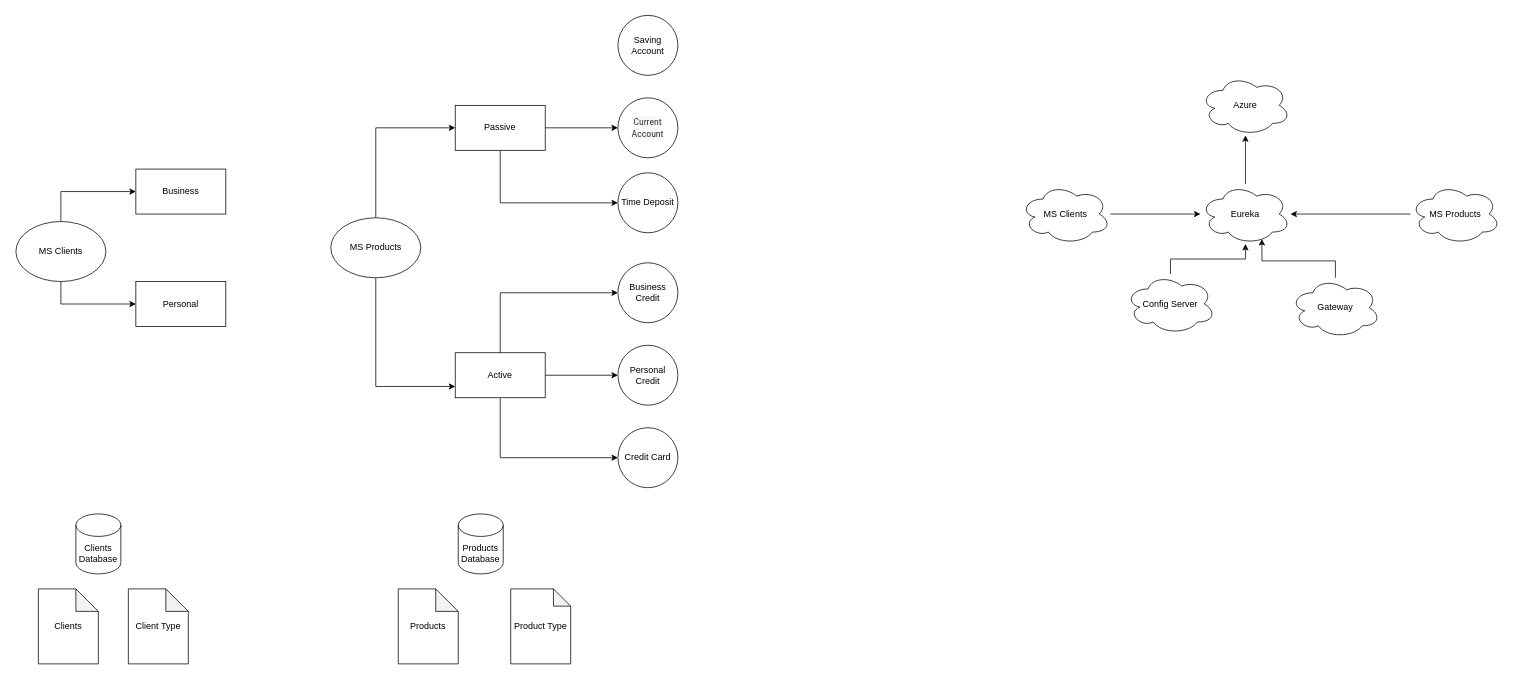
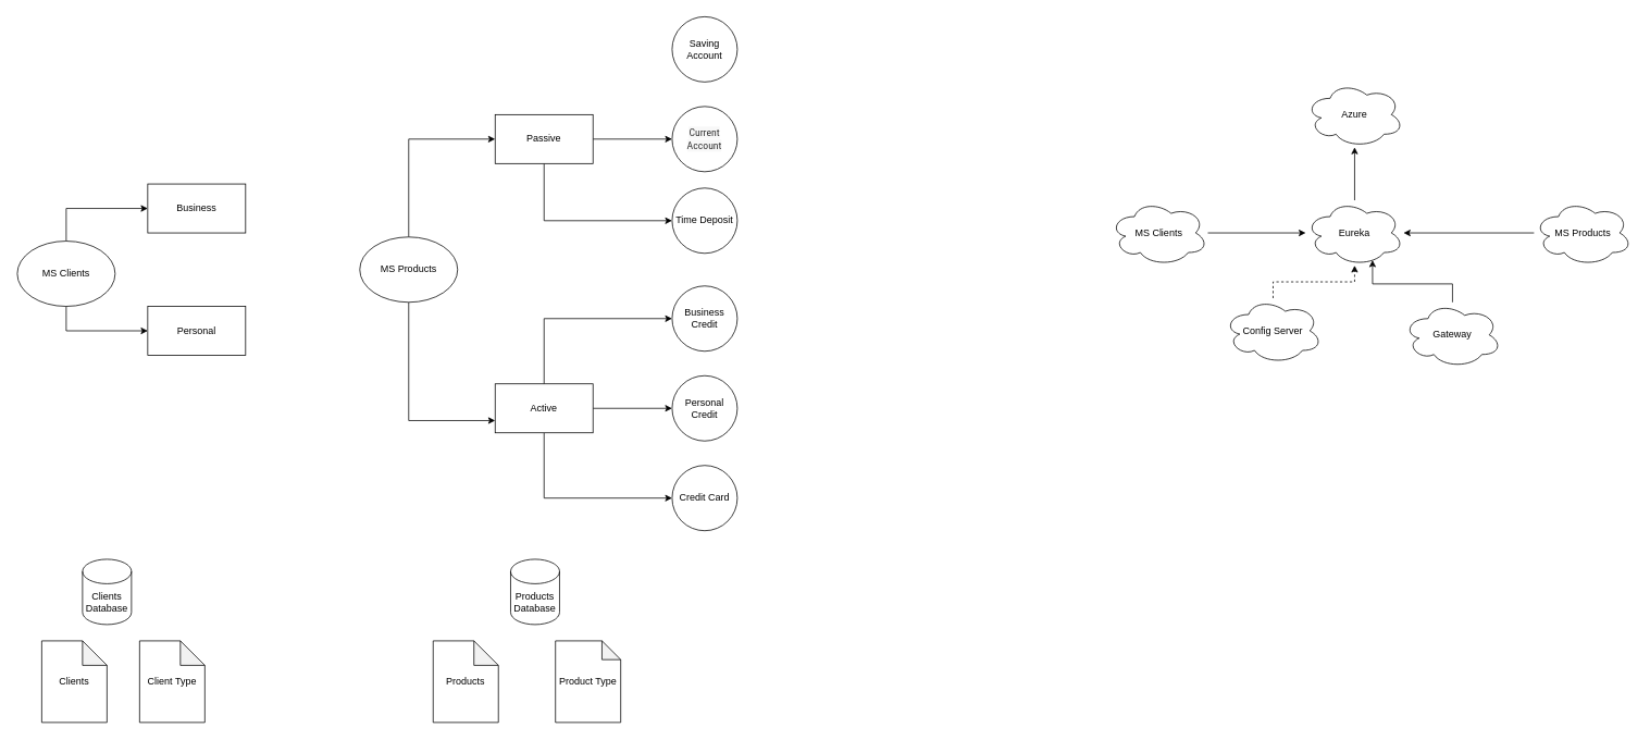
- <mxCell id="31" style="edgeStyle=orthogonalEdgeStyle;rounded=0;orthogonalLoop=1;jettySize=auto;html=1;" edge="1" parent="1" source="32" target="30"><mxGeometry relative="1" as="geometry" /></mxCell>
+ <mxCell id="31" style="edgeStyle=orthogonalEdgeStyle;rounded=0;orthogonalLoop=1;jettySize=auto;html=1;dashed=1;" edge="1" parent="1" source="32" target="30"><mxGeometry relative="1" as="geometry" /></mxCell>
- <mxCell id="24" value="Products Database" style="shape=cylinder3;whiteSpace=wrap;html=1;boundedLbl=1;backgroundOutline=1;size=15;" vertex="1" parent="1"><mxGeometry x="610" y="685" width="60" height="80" as="geometry" /></mxCell>
+ <mxCell id="24" value="Products Database" style="shape=cylinder3;whiteSpace=wrap;html=1;boundedLbl=1;backgroundOutline=1;size=15;" vertex="1" parent="1"><mxGeometry x="625" y="685" width="60" height="80" as="geometry" /></mxCell>
